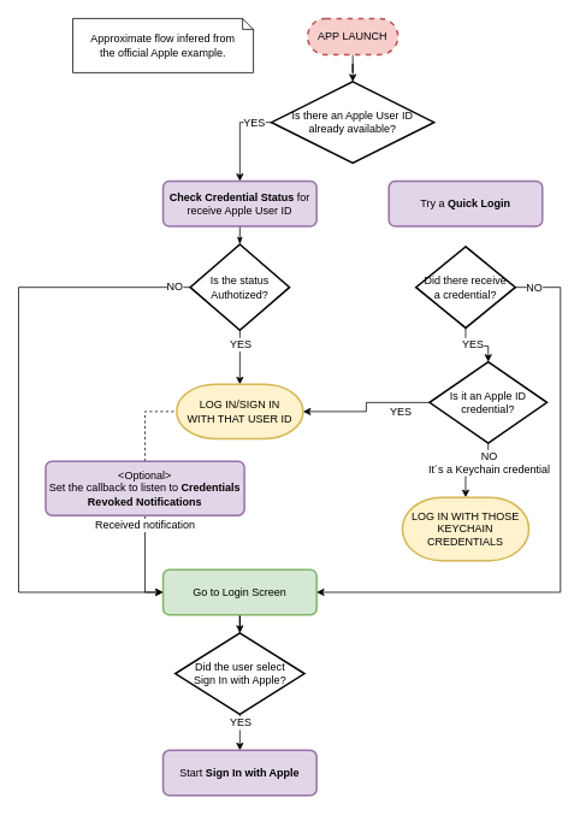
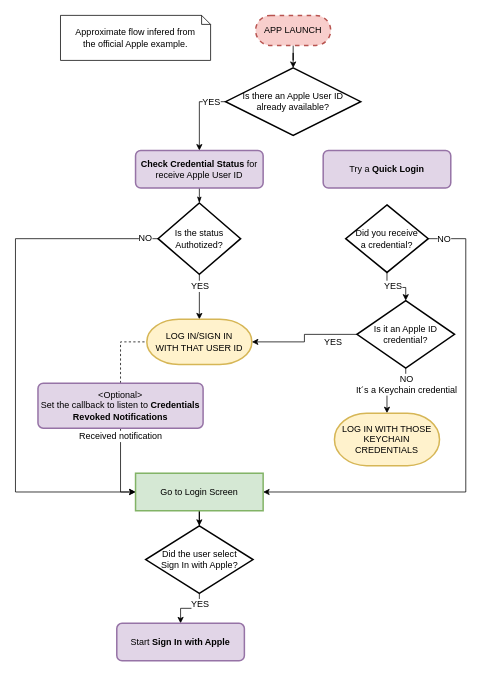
- <mxCell id="23" value="&lt;div&gt;Did there receive&lt;/div&gt;&lt;div&gt;a credential?&lt;/div&gt;" style="strokeWidth=2;html=1;shape=mxgraph.flowchart.decision;whiteSpace=wrap;" parent="1" vertex="1"><mxGeometry x="460" y="272.5" width="110" height="90" as="geometry" /></mxCell>
+ <mxCell id="23" value="&lt;div&gt;Did you receive&lt;/div&gt;&lt;div&gt;a credential?&lt;/div&gt;" style="strokeWidth=2;html=1;shape=mxgraph.flowchart.decision;whiteSpace=wrap;" parent="1" vertex="1"><mxGeometry x="460" y="272.5" width="110" height="90" as="geometry" /></mxCell>
- <mxCell id="31" value="Go to Login Screen" style="rounded=1;whiteSpace=wrap;html=1;absoluteArcSize=1;arcSize=14;strokeWidth=2;fillColor=#d5e8d4;strokeColor=#82b366;" parent="1" vertex="1"><mxGeometry x="180" y="630" width="170" height="50" as="geometry" /></mxCell>
+ <mxCell id="31" value="Go to Login Screen" style="whiteSpace=wrap;html=1;absoluteArcSize=1;arcSize=14;strokeWidth=2;fillColor=#d5e8d4;strokeColor=#82b366;rounded=0;" parent="1" vertex="1"><mxGeometry x="180" y="630" width="170" height="50" as="geometry" /></mxCell>
- <mxCell id="35" value="Start &lt;b&gt;Sign In with Apple&lt;/b&gt;" style="rounded=1;whiteSpace=wrap;html=1;absoluteArcSize=1;arcSize=14;strokeWidth=2;fillColor=#e1d5e7;strokeColor=#9673a6;" parent="1" vertex="1"><mxGeometry x="180" y="830" width="170" height="50" as="geometry" /></mxCell>
+ <mxCell id="35" value="Start &lt;b&gt;Sign In with Apple&lt;/b&gt;" style="rounded=1;whiteSpace=wrap;html=1;absoluteArcSize=1;arcSize=14;strokeWidth=2;fillColor=#e1d5e7;strokeColor=#9673a6;" parent="1" vertex="1"><mxGeometry x="155" y="830" width="170" height="50" as="geometry" /></mxCell>
